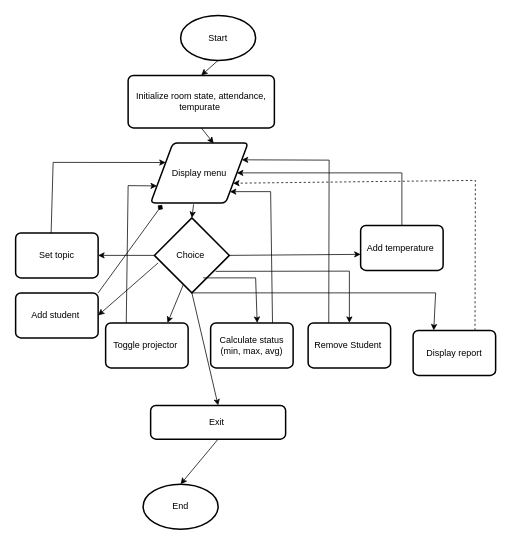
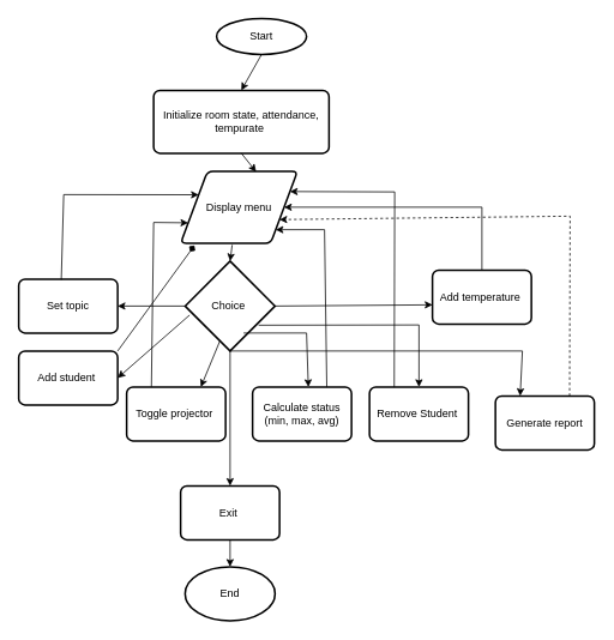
- <mxCell id="2" value="Start" style="strokeWidth=2;html=1;shape=mxgraph.flowchart.start_1;whiteSpace=wrap;" vertex="1" parent="1"><mxGeometry x="240" y="20" width="100" height="60" as="geometry" /></mxCell>
+ <mxCell id="2" value="Start" style="strokeWidth=2;html=1;shape=mxgraph.flowchart.start_1;whiteSpace=wrap;" vertex="1" parent="1"><mxGeometry x="240" y="20" width="100" height="40" as="geometry" /></mxCell>
- <mxCell id="11" value="Display report" style="rounded=1;whiteSpace=wrap;html=1;absoluteArcSize=1;arcSize=14;strokeWidth=2;" vertex="1" parent="1"><mxGeometry x="550" y="440" width="110" height="60" as="geometry" /></mxCell>
+ <mxCell id="11" value="Generate report" style="rounded=1;whiteSpace=wrap;html=1;absoluteArcSize=1;arcSize=14;strokeWidth=2;" vertex="1" parent="1"><mxGeometry x="550" y="440" width="110" height="60" as="geometry" /></mxCell>
- <mxCell id="13" value="Exit&amp;nbsp;" style="rounded=1;whiteSpace=wrap;html=1;absoluteArcSize=1;arcSize=14;strokeWidth=2;" vertex="1" parent="1"><mxGeometry x="200" y="540" width="180" height="45" as="geometry" /></mxCell>
+ <mxCell id="13" value="Exit&amp;nbsp;" style="rounded=1;whiteSpace=wrap;html=1;absoluteArcSize=1;arcSize=14;strokeWidth=2;" vertex="1" parent="1"><mxGeometry x="200" y="540" width="110" height="60" as="geometry" /></mxCell>
- <mxCell id="14" value="End" style="strokeWidth=2;html=1;shape=mxgraph.flowchart.start_1;whiteSpace=wrap;" vertex="1" parent="1"><mxGeometry x="190" y="645" width="100" height="60" as="geometry" /></mxCell>
+ <mxCell id="14" value="End" style="strokeWidth=2;html=1;shape=mxgraph.flowchart.start_1;whiteSpace=wrap;" vertex="1" parent="1"><mxGeometry x="205" y="630" width="100" height="60" as="geometry" /></mxCell>
